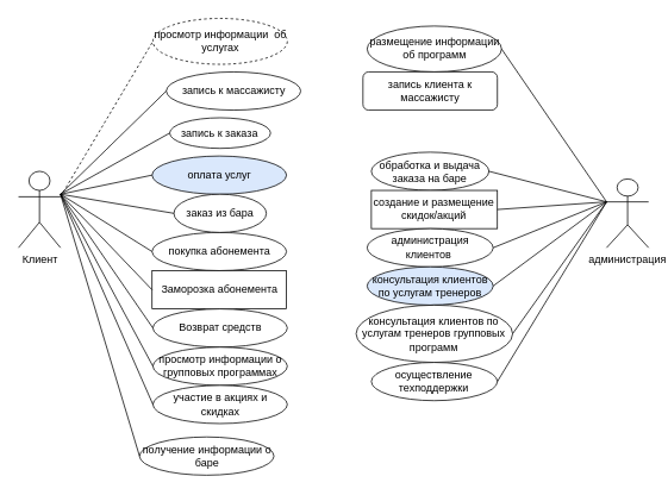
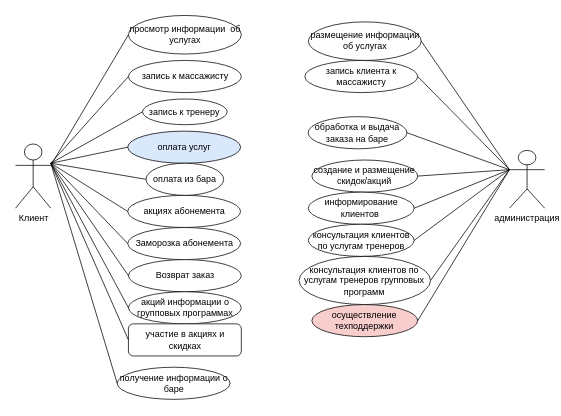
- <mxCell id="5" value="просмотр информации&amp;nbsp; об услугах" style="ellipse;whiteSpace=wrap;html=1;dashed=1;" parent="1" vertex="1"><mxGeometry x="170.613" y="20.143" width="150.613" height="51.429" as="geometry" /></mxCell>
+ <mxCell id="5" value="просмотр информации&amp;nbsp; об услугах" style="ellipse;whiteSpace=wrap;html=1;" parent="1" vertex="1"><mxGeometry x="170.613" y="20.143" width="150.613" height="51.429" as="geometry" /></mxCell>
- <mxCell id="26" value="размещение информации об программ" style="ellipse;whiteSpace=wrap;html=1;" parent="1" vertex="1"><mxGeometry x="410.653" y="28.714" width="150.613" height="51.429" as="geometry" /></mxCell>
+ <mxCell id="26" value="размещение информации об услугах" style="ellipse;whiteSpace=wrap;html=1;" parent="1" vertex="1"><mxGeometry x="410.653" y="28.714" width="150.613" height="51.429" as="geometry" /></mxCell>
- <mxCell id="6" value="запись к массажисту" style="ellipse;whiteSpace=wrap;html=1;" parent="1" vertex="1"><mxGeometry x="185.613" y="80.143" width="150.613" height="42.857" as="geometry" /></mxCell>
+ <mxCell id="6" value="запись к массажисту" style="ellipse;whiteSpace=wrap;html=1;" parent="1" vertex="1"><mxGeometry x="170.613" y="80.143" width="150.613" height="42.857" as="geometry" /></mxCell>
- <mxCell id="27" value="запись клиента к массажисту" style="whiteSpace=wrap;html=1;rounded=1;" parent="1" vertex="1"><mxGeometry x="405.947" y="80.143" width="150.613" height="42.857" as="geometry" /></mxCell>
+ <mxCell id="27" value="запись клиента к массажисту" style="ellipse;whiteSpace=wrap;html=1;" parent="1" vertex="1"><mxGeometry x="405.947" y="80.143" width="150.613" height="42.857" as="geometry" /></mxCell>
- <mxCell id="15" value="" style="endArrow=none;endFill=0;endSize=12;html=1;rounded=0;entryX=0;entryY=0.5;entryDx=0;entryDy=0;exitX=1;exitY=0.333;exitDx=0;exitDy=0;exitPerimeter=0;dashed=1;" parent="1" source="2" target="5" edge="1"><mxGeometry width="160" relative="1" as="geometry"><mxPoint x="104.72" y="183" as="sourcePoint" /><mxPoint x="255.333" y="183" as="targetPoint" /></mxGeometry></mxCell>
+ <mxCell id="15" value="" style="endArrow=none;endFill=0;endSize=12;html=1;rounded=0;entryX=0;entryY=0.5;entryDx=0;entryDy=0;exitX=1;exitY=0.333;exitDx=0;exitDy=0;exitPerimeter=0;" parent="1" source="2" target="5" edge="1"><mxGeometry width="160" relative="1" as="geometry"><mxPoint x="104.72" y="183" as="sourcePoint" /><mxPoint x="255.333" y="183" as="targetPoint" /></mxGeometry></mxCell>
- <mxCell id="4" value="запись к заказа" style="ellipse;whiteSpace=wrap;html=1;" parent="1" vertex="1"><mxGeometry x="189.44" y="131.571" width="112.96" height="34.286" as="geometry" /></mxCell>
+ <mxCell id="4" value="запись к тренеру" style="ellipse;whiteSpace=wrap;html=1;" parent="1" vertex="1"><mxGeometry x="189.44" y="131.571" width="112.96" height="34.286" as="geometry" /></mxCell>
+ <mxCell id="35" value="" style="endArrow=none;endFill=0;endSize=12;html=1;rounded=0;entryX=1;entryY=0.5;entryDx=0;entryDy=0;exitX=0;exitY=0.333;exitDx=0;exitDy=0;exitPerimeter=0;" parent="1" source="3" target="27" edge="1"><mxGeometry width="160" relative="1" as="geometry"><mxPoint x="688.347" y="234.429" as="sourcePoint" /><mxPoint x="570.68" y="63" as="targetPoint" /><Array as="points" /></mxGeometry></mxCell>
- <mxCell id="28" value="обработка и выдача заказа на баре" style="ellipse;whiteSpace=wrap;html=1;" parent="1" vertex="1"><mxGeometry x="415.36" y="170.143" width="131.787" height="42.857" as="geometry" /></mxCell>
+ <mxCell id="28" value="обработка и выдача заказа на баре" style="ellipse;whiteSpace=wrap;html=1;" parent="1" vertex="1"><mxGeometry x="410.36" y="155.143" width="131.787" height="42.857" as="geometry" /></mxCell>
- <mxCell id="29" value="создание и размещение скидок/акций" style="whiteSpace=wrap;html=1;rounded=0;" parent="1" vertex="1"><mxGeometry x="415.36" y="213" width="141.2" height="42.857" as="geometry" /></mxCell>
+ <mxCell id="29" value="создание и размещение скидок/акций" style="ellipse;whiteSpace=wrap;html=1;" parent="1" vertex="1"><mxGeometry x="415.36" y="213" width="141.2" height="42.857" as="geometry" /></mxCell>
- <mxCell id="14" value="заказ из бара" style="ellipse;whiteSpace=wrap;html=1;" parent="1" vertex="1"><mxGeometry x="194.147" y="217.286" width="103.547" height="42.857" as="geometry" /></mxCell>
+ <mxCell id="14" value="оплата из бара" style="ellipse;whiteSpace=wrap;html=1;" parent="1" vertex="1"><mxGeometry x="194.147" y="217.286" width="103.547" height="42.857" as="geometry" /></mxCell>
- <mxCell id="30" value="администрация клиентов&amp;nbsp;" style="ellipse;whiteSpace=wrap;html=1;" parent="1" vertex="1"><mxGeometry x="410.653" y="255.857" width="141.2" height="42.857" as="geometry" /></mxCell>
+ <mxCell id="30" value="информирование клиентов&amp;nbsp;" style="ellipse;whiteSpace=wrap;html=1;" parent="1" vertex="1"><mxGeometry x="410.653" y="255.857" width="141.2" height="42.857" as="geometry" /></mxCell>
- <mxCell id="8" value="покупка абонемента" style="ellipse;whiteSpace=wrap;html=1;" parent="1" vertex="1"><mxGeometry x="169.672" y="260.143" width="150.613" height="42.857" as="geometry" /></mxCell>
+ <mxCell id="8" value="акциях абонемента" style="ellipse;whiteSpace=wrap;html=1;" parent="1" vertex="1"><mxGeometry x="169.672" y="260.143" width="150.613" height="42.857" as="geometry" /></mxCell>
- <mxCell id="31" value="консультация клиентов по услугам тренеров" style="ellipse;whiteSpace=wrap;html=1;fillColor=#dae8fc;" parent="1" vertex="1"><mxGeometry x="410.653" y="298.714" width="141.2" height="42.857" as="geometry" /></mxCell>
+ <mxCell id="31" value="консультация клиентов по услугам тренеров" style="ellipse;whiteSpace=wrap;html=1;" parent="1" vertex="1"><mxGeometry x="410.653" y="298.714" width="141.2" height="42.857" as="geometry" /></mxCell>
- <mxCell id="9" value="Заморозка абонемента" style="whiteSpace=wrap;html=1;rounded=0;" parent="1" vertex="1"><mxGeometry x="169.672" y="303" width="150.613" height="42.857" as="geometry" /></mxCell>
+ <mxCell id="9" value="Заморозка абонемента" style="ellipse;whiteSpace=wrap;html=1;" parent="1" vertex="1"><mxGeometry x="169.672" y="303" width="150.613" height="42.857" as="geometry" /></mxCell>
- <mxCell id="10" value="Возврат средств" style="ellipse;whiteSpace=wrap;html=1;" parent="1" vertex="1"><mxGeometry x="170.613" y="345.857" width="150.613" height="42.857" as="geometry" /></mxCell>
+ <mxCell id="10" value="Возврат заказ" style="ellipse;whiteSpace=wrap;html=1;" parent="1" vertex="1"><mxGeometry x="170.613" y="345.857" width="150.613" height="42.857" as="geometry" /></mxCell>
- <mxCell id="11" value="просмотр информации о групповых программах" style="ellipse;whiteSpace=wrap;html=1;" parent="1" vertex="1"><mxGeometry x="170.613" y="388.714" width="150.613" height="42.857" as="geometry" /></mxCell>
+ <mxCell id="11" value="акций информации о групповых программах" style="ellipse;whiteSpace=wrap;html=1;" parent="1" vertex="1"><mxGeometry x="170.613" y="388.714" width="150.613" height="42.857" as="geometry" /></mxCell>
- <mxCell id="33" value="осуществление техподдержки" style="ellipse;whiteSpace=wrap;html=1;" parent="1" vertex="1"><mxGeometry x="415.36" y="405.856" width="141.2" height="42.857" as="geometry" /></mxCell>
+ <mxCell id="33" value="осуществление техподдержки" style="ellipse;whiteSpace=wrap;html=1;fillColor=#f8cecc;" parent="1" vertex="1"><mxGeometry x="415.36" y="405.856" width="141.2" height="42.857" as="geometry" /></mxCell>
- <mxCell id="12" value="участие в акциях и скидках" style="ellipse;whiteSpace=wrap;html=1;" parent="1" vertex="1"><mxGeometry x="170.613" y="431.571" width="150.613" height="42.857" as="geometry" /></mxCell>
+ <mxCell id="12" value="участие в акциях и скидках" style="whiteSpace=wrap;html=1;rounded=1;" parent="1" vertex="1"><mxGeometry x="170.613" y="431.571" width="150.613" height="42.857" as="geometry" /></mxCell>
